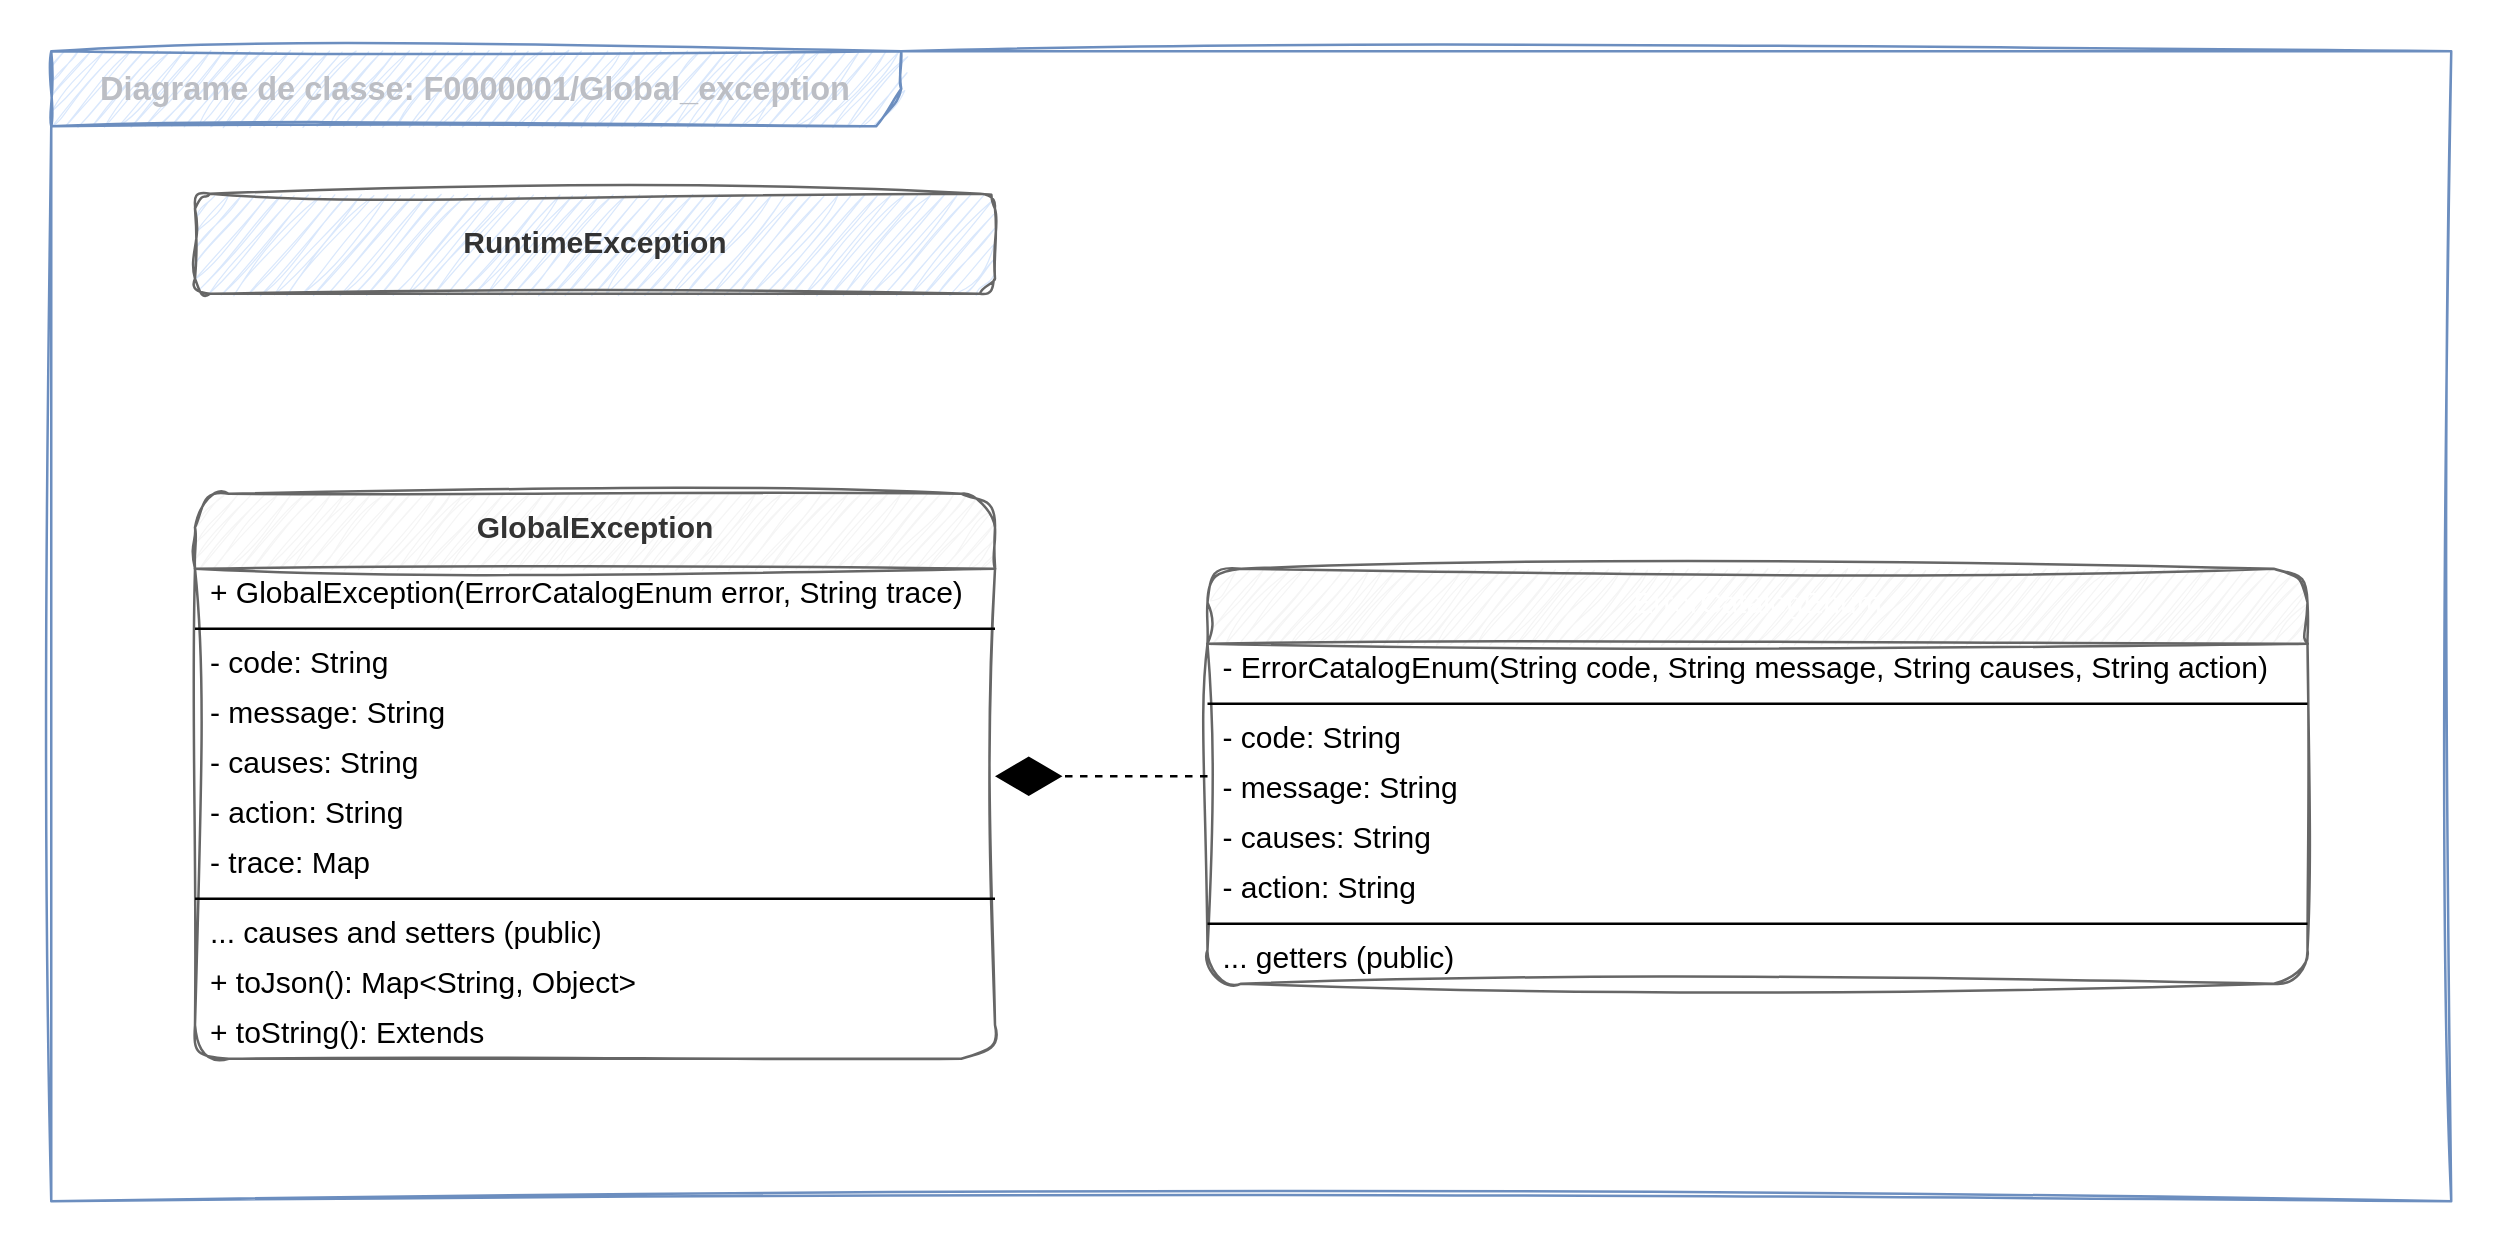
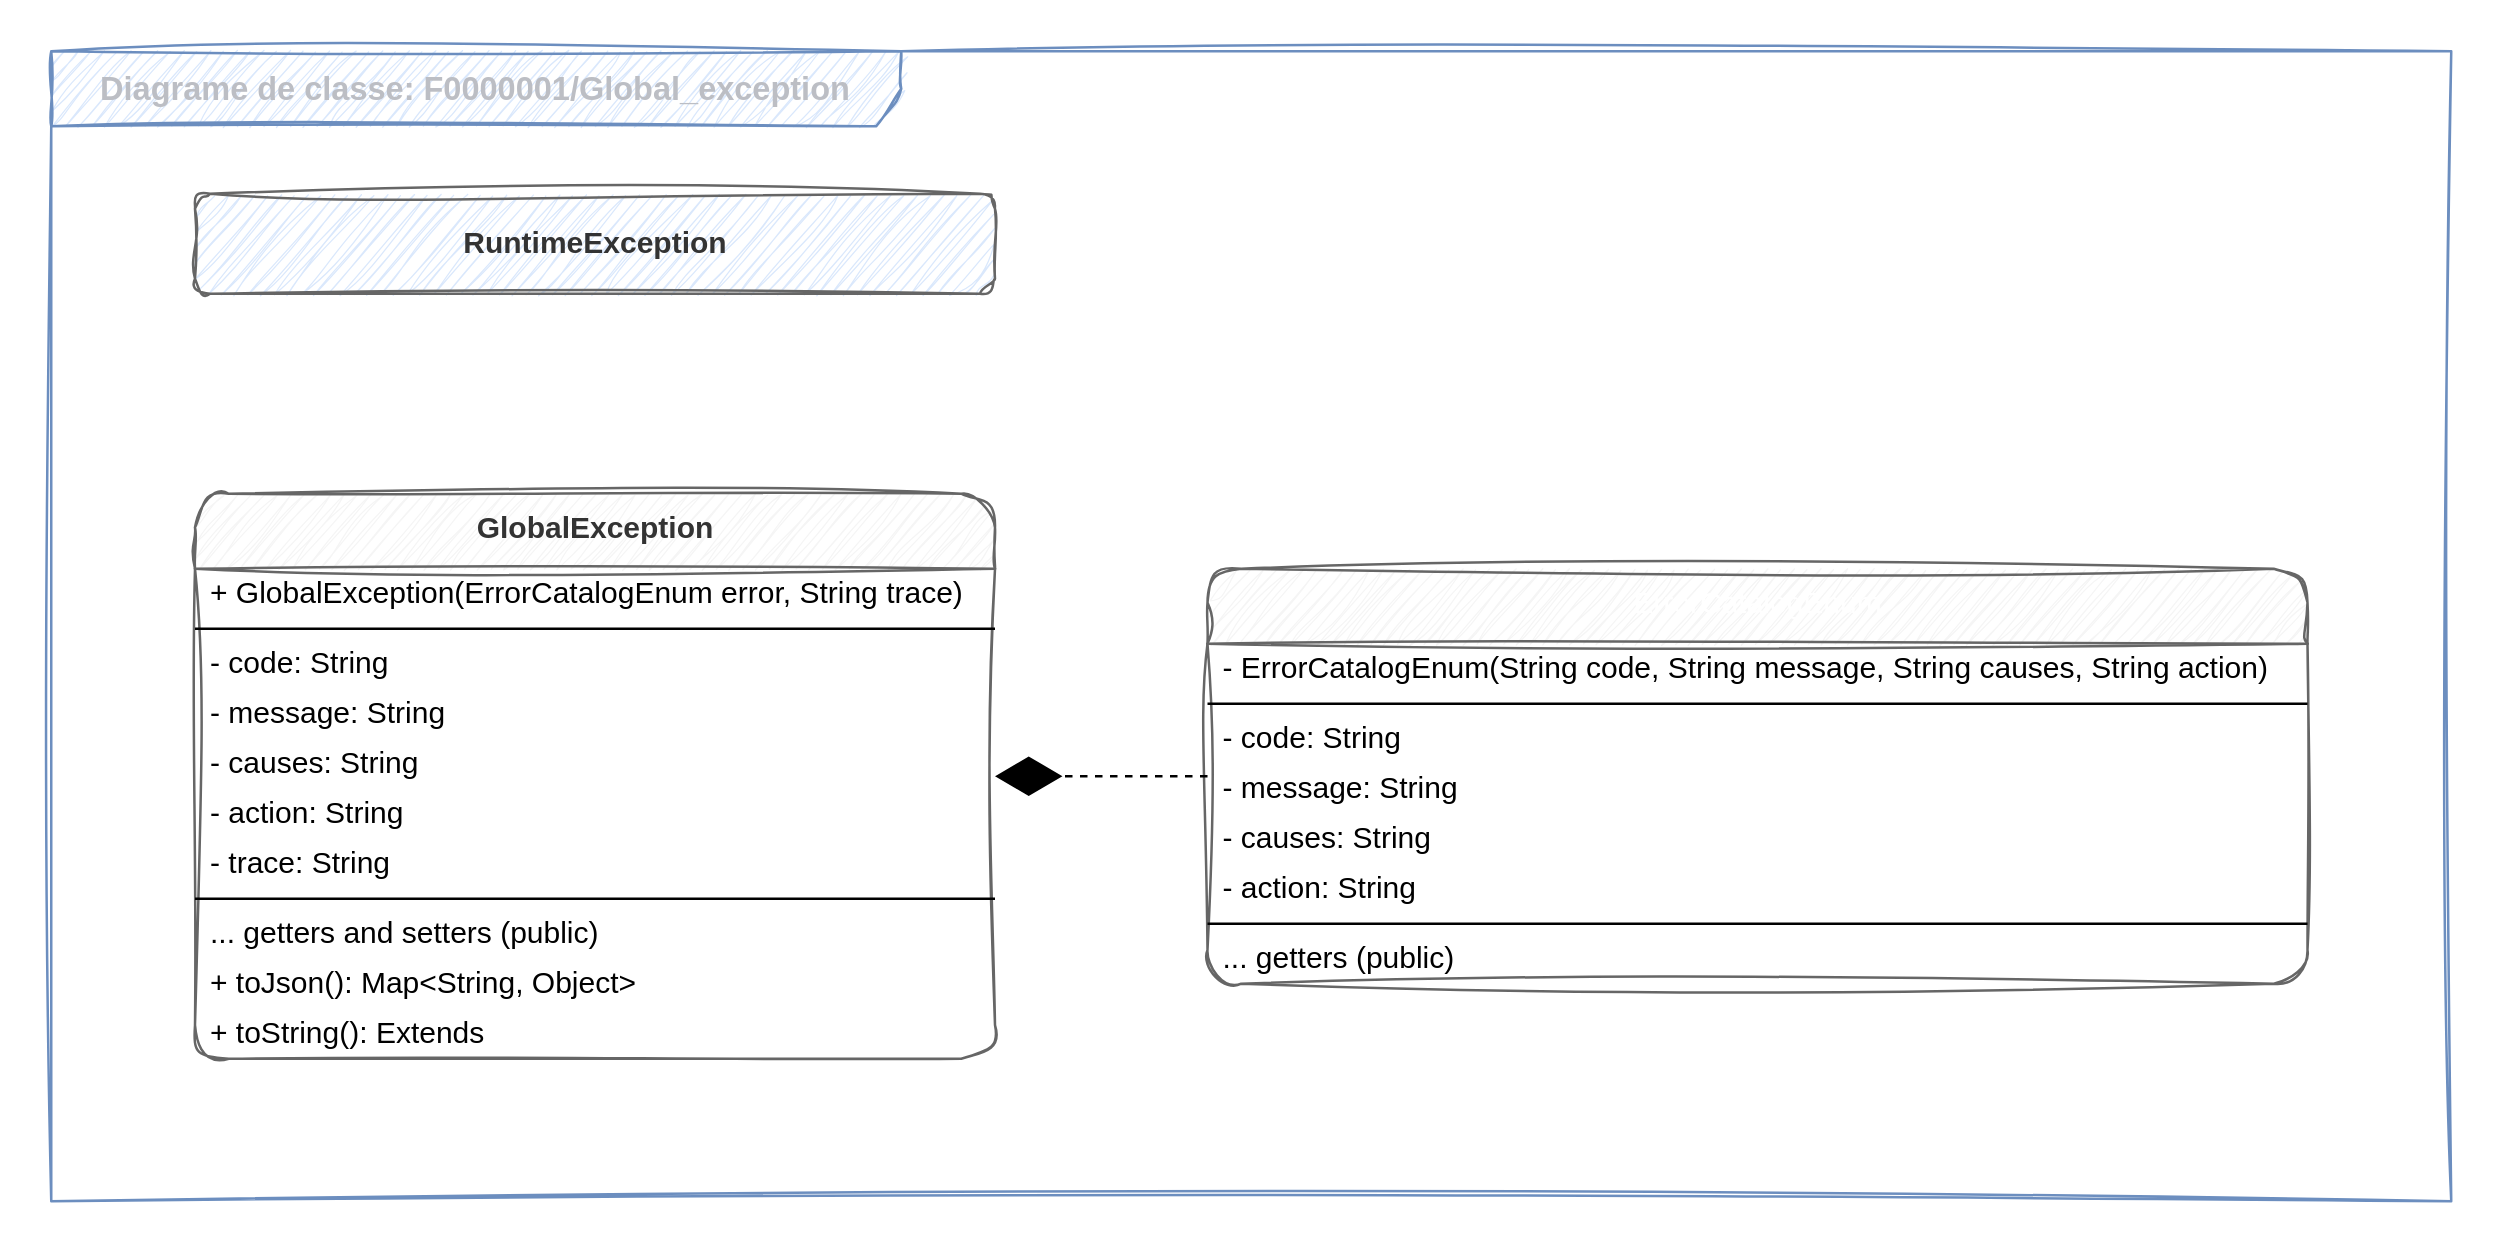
- <mxCell id="10" value="- trace: Map" style="text;html=1;strokeColor=none;fillColor=none;align=left;verticalAlign=middle;spacingLeft=4;spacingRight=4;overflow=hidden;rotatable=0;points=[[0,0.5],[1,0.5]];portConstraint=eastwest;whiteSpace=wrap;" vertex="1" parent="3"><mxGeometry y="138" width="320" height="20" as="geometry" /></mxCell>
+ <mxCell id="10" value="- trace: String" style="text;html=1;strokeColor=none;fillColor=none;align=left;verticalAlign=middle;spacingLeft=4;spacingRight=4;overflow=hidden;rotatable=0;points=[[0,0.5],[1,0.5]];portConstraint=eastwest;whiteSpace=wrap;" vertex="1" parent="3"><mxGeometry y="138" width="320" height="20" as="geometry" /></mxCell>
- <mxCell id="12" value="... causes and setters (public)" style="text;html=1;strokeColor=none;fillColor=none;align=left;verticalAlign=middle;spacingLeft=4;spacingRight=4;overflow=hidden;rotatable=0;points=[[0,0.5],[1,0.5]];portConstraint=eastwest;whiteSpace=wrap;" vertex="1" parent="3"><mxGeometry y="166" width="320" height="20" as="geometry" /></mxCell>
+ <mxCell id="12" value="... getters and setters (public)" style="text;html=1;strokeColor=none;fillColor=none;align=left;verticalAlign=middle;spacingLeft=4;spacingRight=4;overflow=hidden;rotatable=0;points=[[0,0.5],[1,0.5]];portConstraint=eastwest;whiteSpace=wrap;" vertex="1" parent="3"><mxGeometry y="166" width="320" height="20" as="geometry" /></mxCell>
